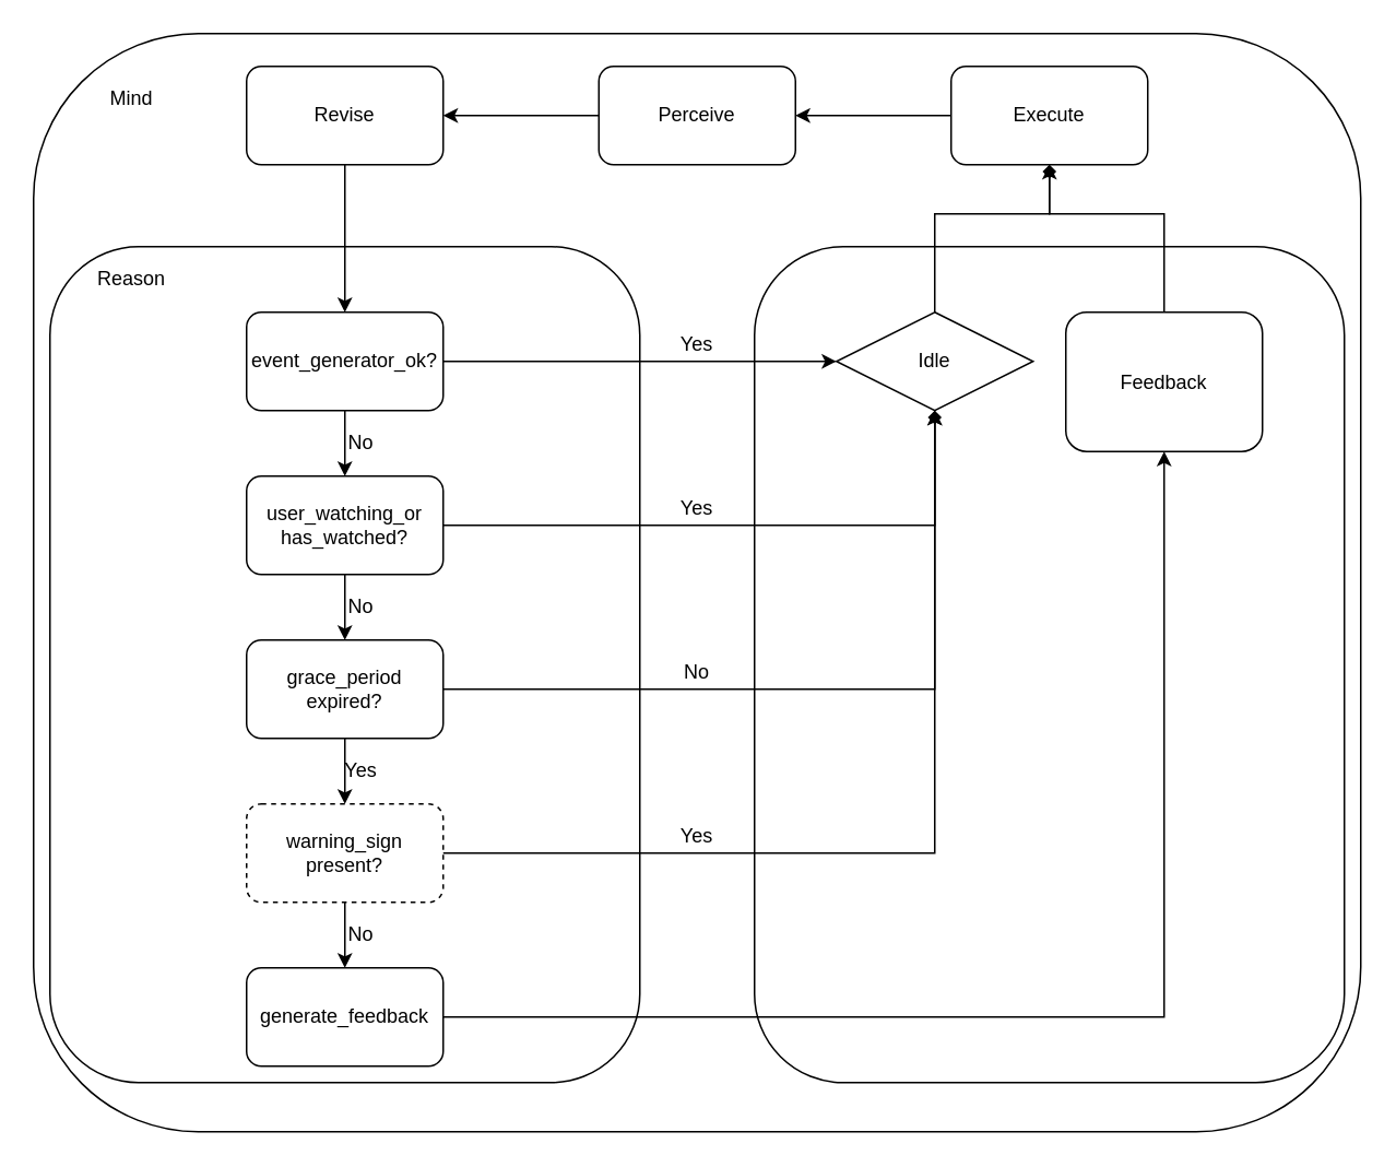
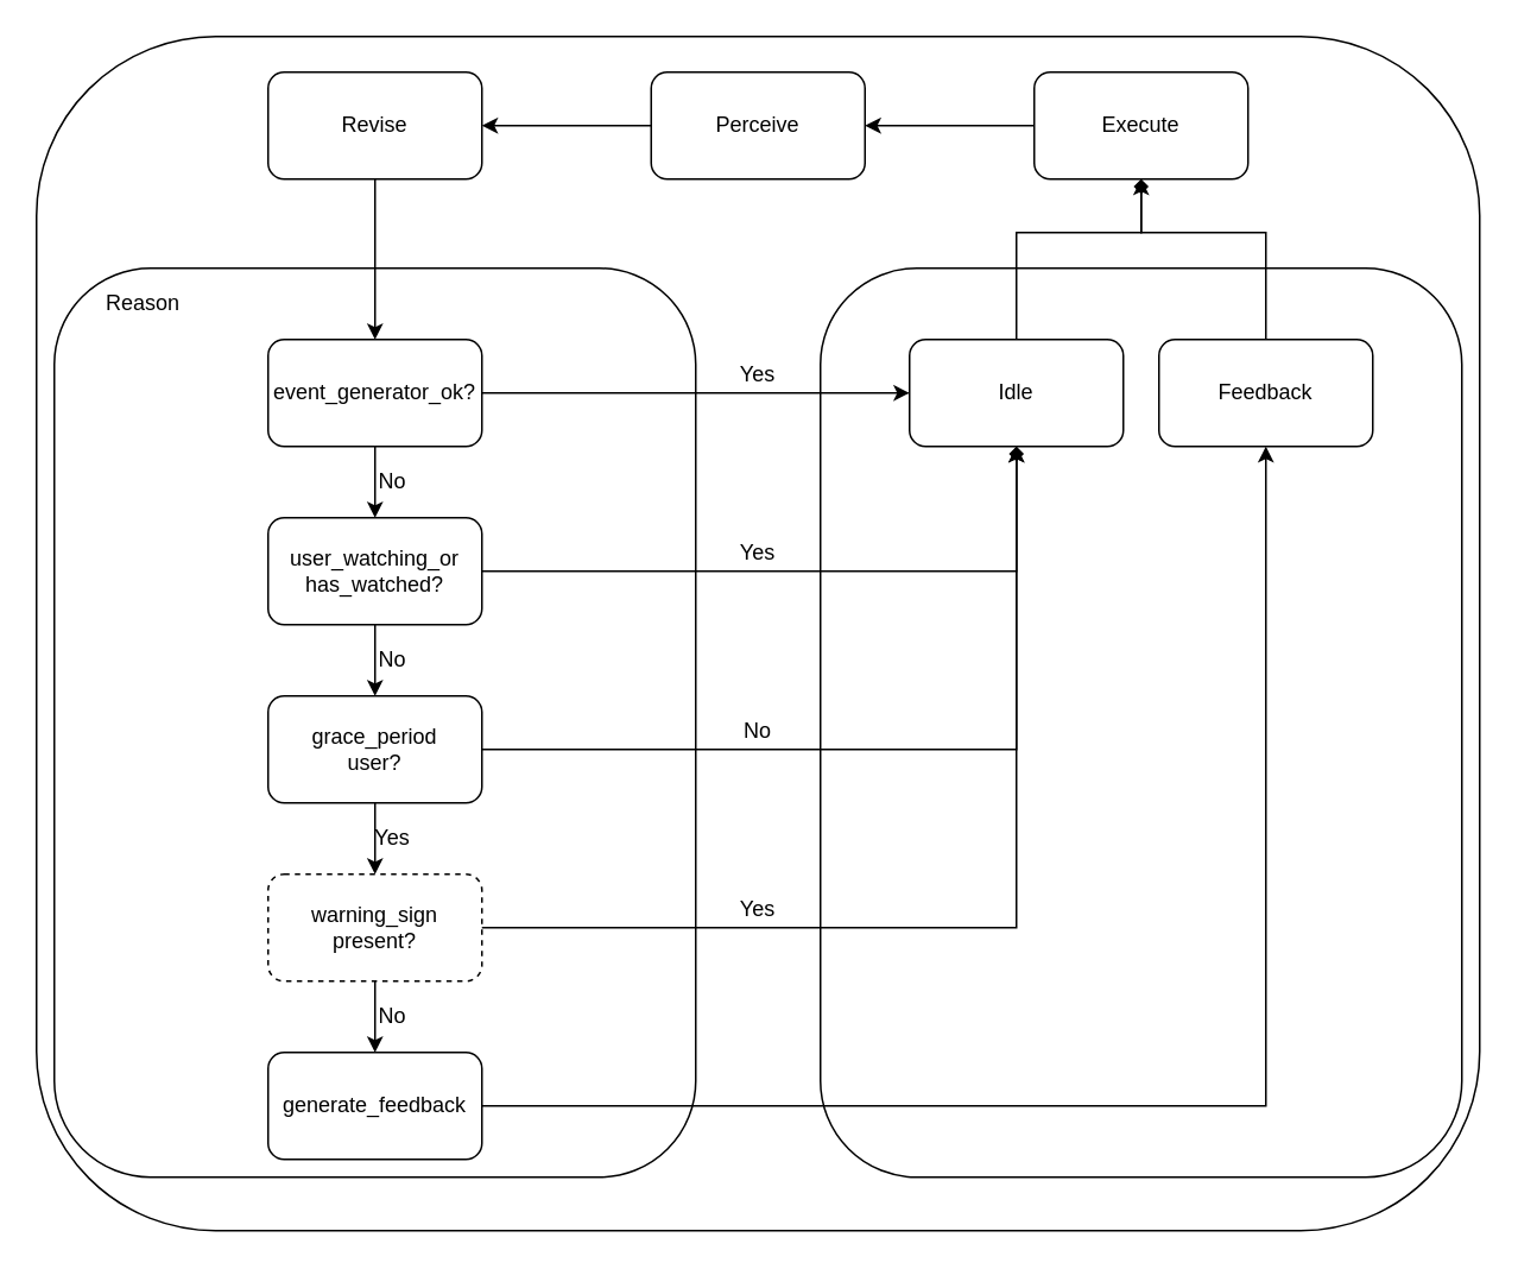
- <mxCell id="38" value="Mind" style="text;html=1;strokeColor=none;fillColor=none;align=center;verticalAlign=middle;whiteSpace=wrap;rounded=0;" vertex="1" parent="1"><mxGeometry x="60" y="50" width="40" height="20" as="geometry" /></mxCell>
- <mxCell id="11" value="Idle" style="rhombus;whiteSpace=wrap;html=1;fillColor=none;" vertex="1" parent="1"><mxGeometry x="510" y="190" width="120" height="60" as="geometry" /></mxCell>
+ <mxCell id="11" value="Idle" style="rounded=1;whiteSpace=wrap;html=1;fillColor=none;" vertex="1" parent="1"><mxGeometry x="510" y="190" width="120" height="60" as="geometry" /></mxCell>
- <mxCell id="18" value="Feedback" style="rounded=1;whiteSpace=wrap;html=1;fillColor=none;" vertex="1" parent="1"><mxGeometry x="650" y="190" width="120" height="85" as="geometry" /></mxCell>
+ <mxCell id="18" value="Feedback" style="rounded=1;whiteSpace=wrap;html=1;fillColor=none;" vertex="1" parent="1"><mxGeometry x="650" y="190" width="120" height="60" as="geometry" /></mxCell>
- <mxCell id="21" value="&lt;div&gt;grace_period&lt;/div&gt;&lt;div&gt;expired?&lt;/div&gt;" style="rounded=1;whiteSpace=wrap;html=1;fillColor=none;" vertex="1" parent="1"><mxGeometry x="150" y="390" width="120" height="60" as="geometry" /></mxCell>
+ <mxCell id="21" value="&lt;div&gt;grace_period&lt;/div&gt;&lt;div&gt;user?&lt;/div&gt;" style="rounded=1;whiteSpace=wrap;html=1;fillColor=none;" vertex="1" parent="1"><mxGeometry x="150" y="390" width="120" height="60" as="geometry" /></mxCell>
